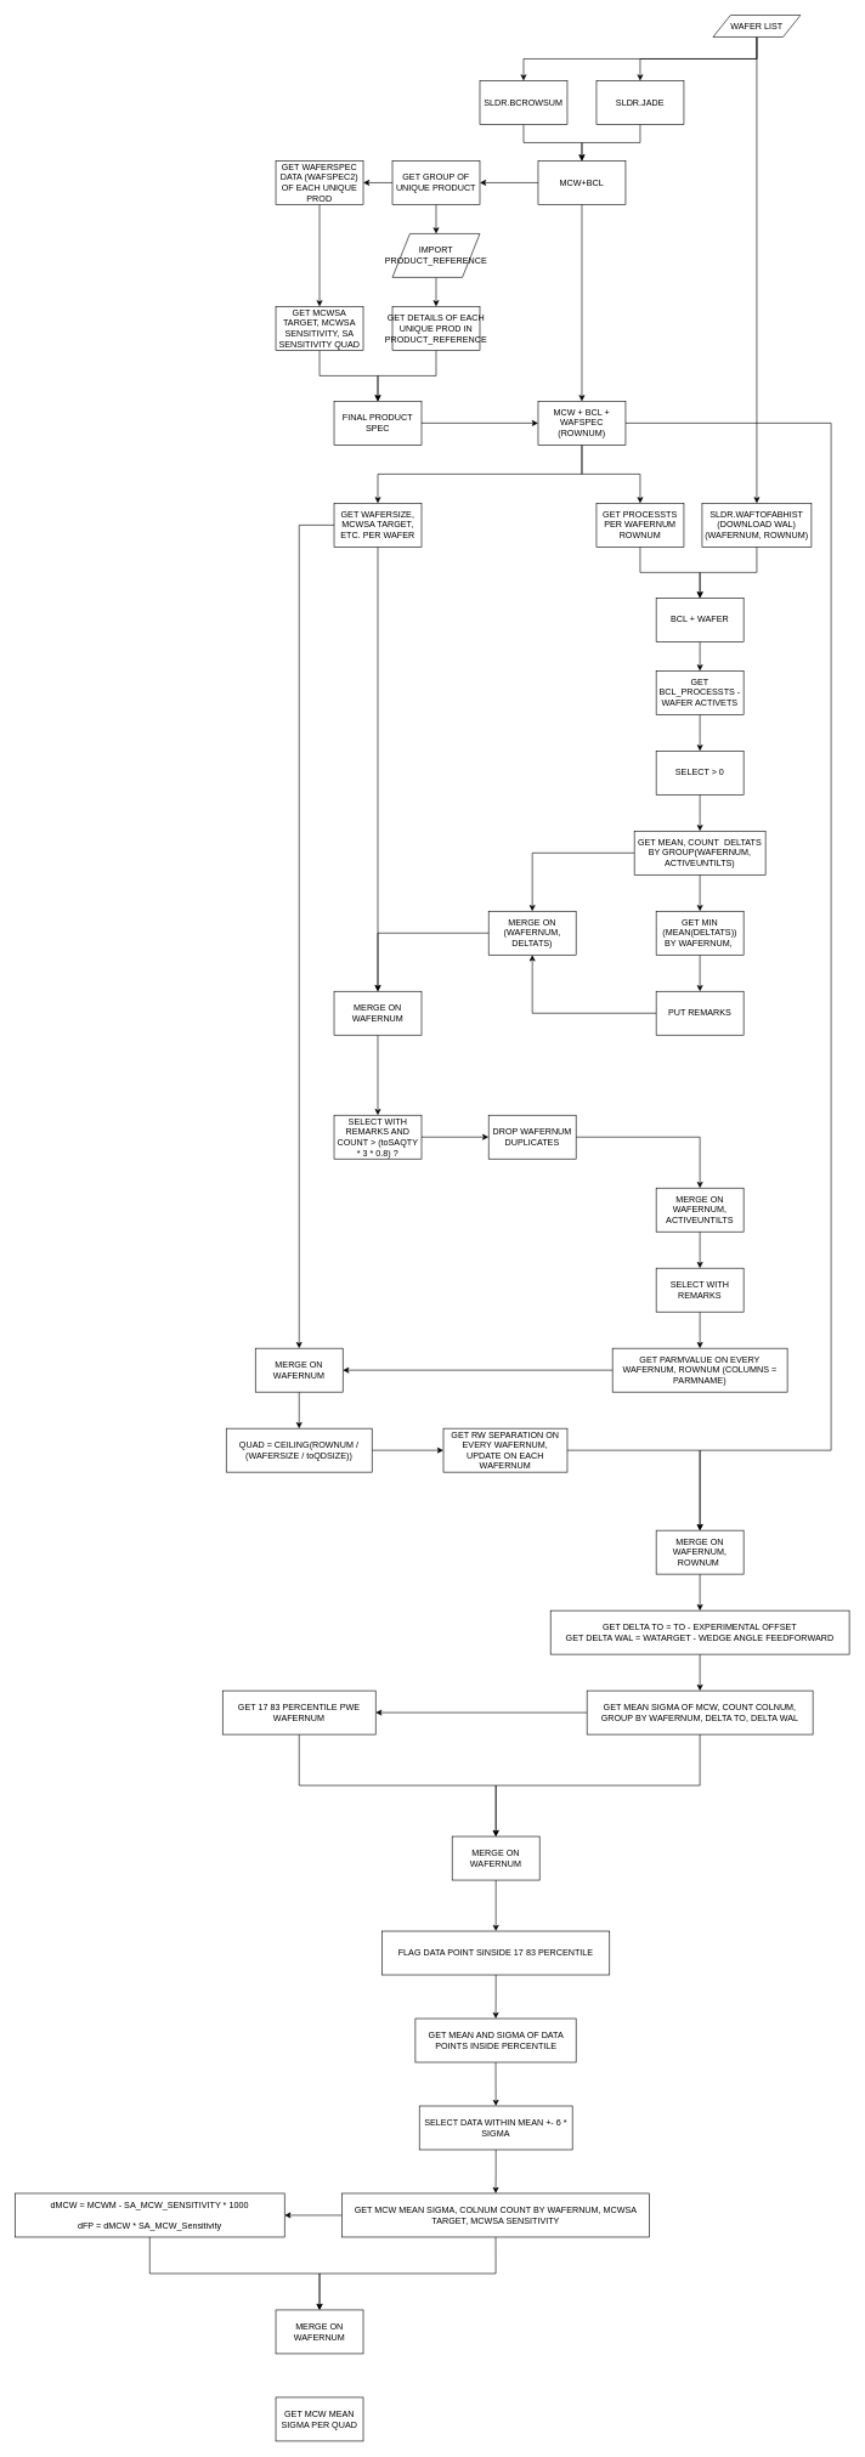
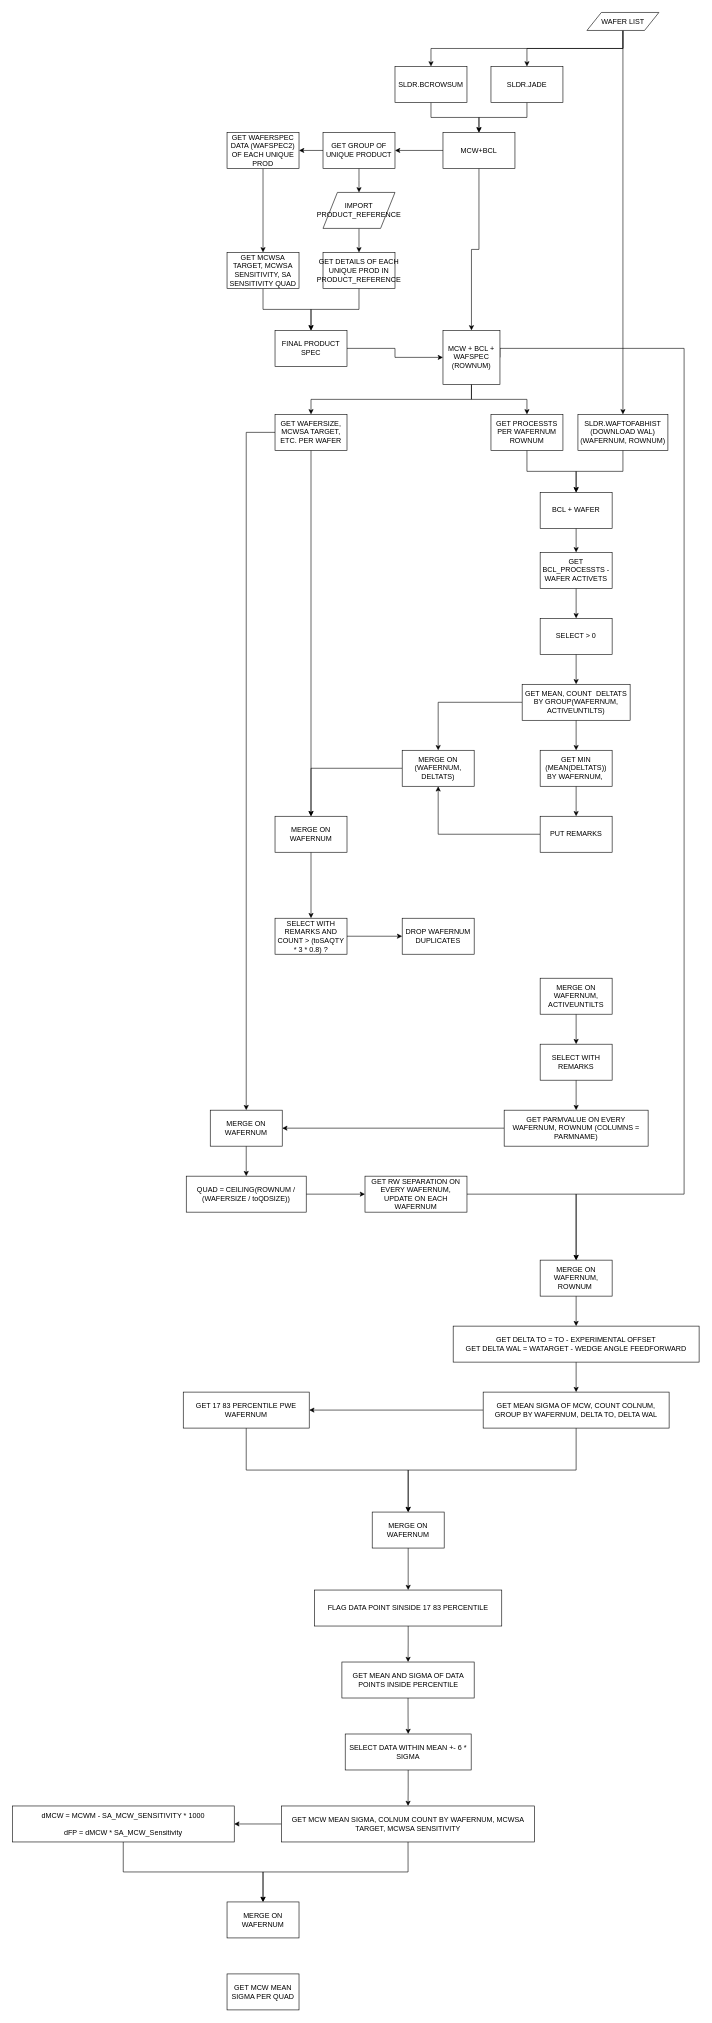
- <mxCell id="29" value="MCW + BCL + WAFSPEC (ROWNUM)" style="rounded=0;whiteSpace=wrap;html=1;" parent="1" vertex="1"><mxGeometry x="738" y="550" width="120" height="60" as="geometry" /></mxCell>
+ <mxCell id="29" value="MCW + BCL + WAFSPEC (ROWNUM)" style="rounded=0;whiteSpace=wrap;html=1;" parent="1" vertex="1"><mxGeometry x="738" y="550" width="95" height="90" as="geometry" /></mxCell>
- <mxCell id="56" style="edgeStyle=orthogonalEdgeStyle;rounded=0;orthogonalLoop=1;jettySize=auto;html=1;exitX=1;exitY=0.5;exitDx=0;exitDy=0;entryX=0.5;entryY=0;entryDx=0;entryDy=0;" parent="1" source="57" target="59" edge="1"><mxGeometry relative="1" as="geometry" /></mxCell>
